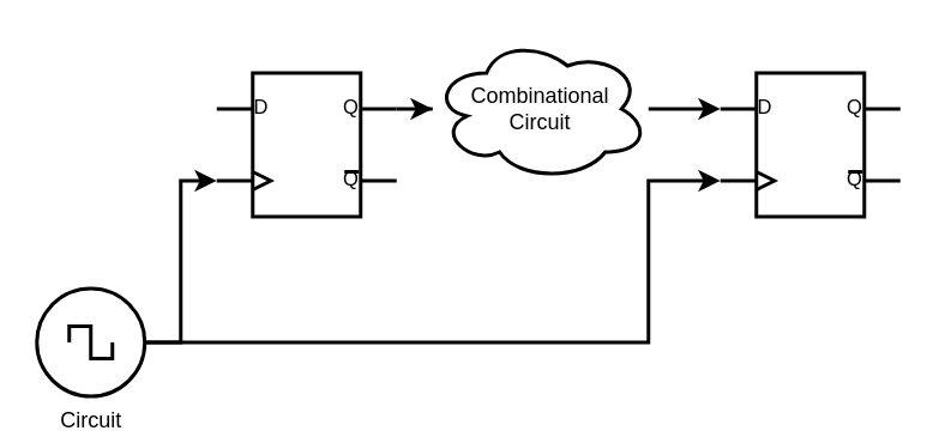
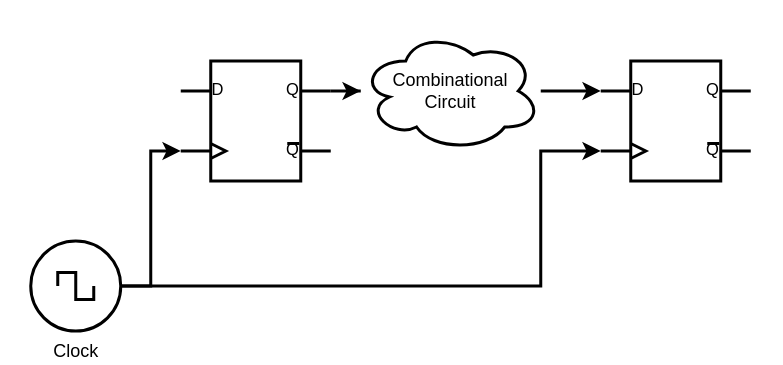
- <mxCell id="7" value="Circuit" style="pointerEvents=1;verticalLabelPosition=bottom;shadow=0;dashed=0;align=center;html=1;verticalAlign=top;shape=mxgraph.electrical.signal_sources.source;aspect=fixed;points=[[0.5,0,0],[1,0.5,0],[0.5,1,0],[0,0.5,0]];elSignalType=square;strokeWidth=2;" parent="1" vertex="1"><mxGeometry x="20" y="160" width="60" height="60" as="geometry" /></mxCell>
+ <mxCell id="7" value="Clock" style="pointerEvents=1;verticalLabelPosition=bottom;shadow=0;dashed=0;align=center;html=1;verticalAlign=top;shape=mxgraph.electrical.signal_sources.source;aspect=fixed;points=[[0.5,0,0],[1,0.5,0],[0.5,1,0],[0,0.5,0]];elSignalType=square;strokeWidth=2;" parent="1" vertex="1"><mxGeometry x="20" y="160" width="60" height="60" as="geometry" /></mxCell>
